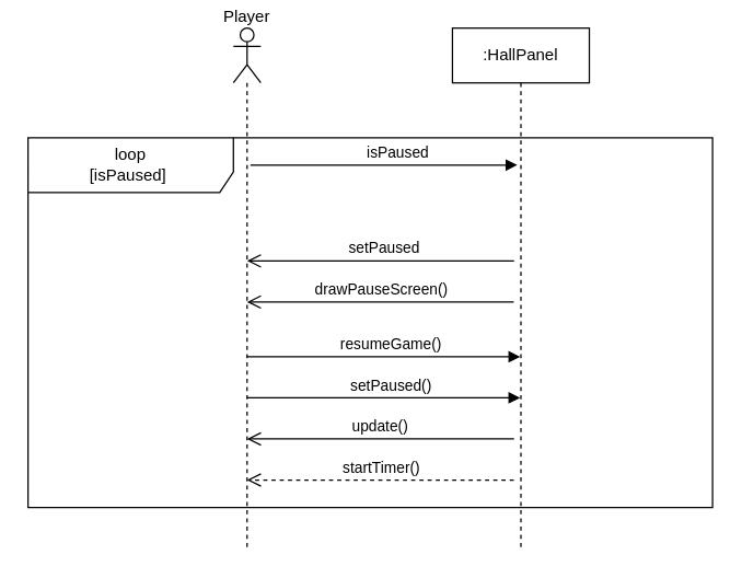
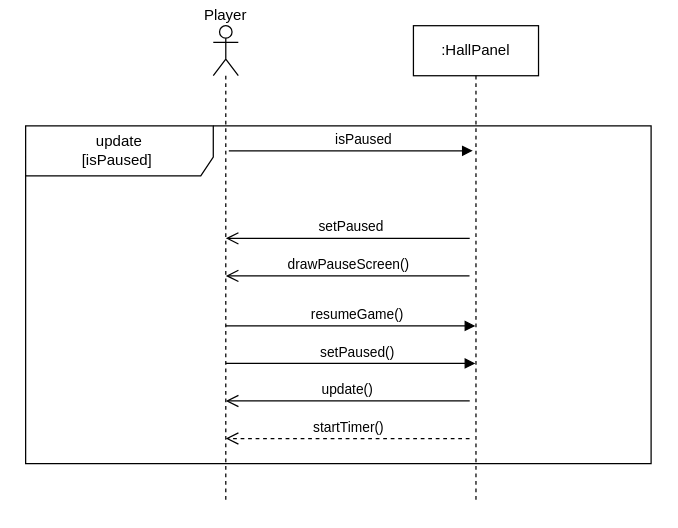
- <mxCell id="11" value="loop&lt;div&gt;[isPaused]&amp;nbsp;&lt;/div&gt;" style="shape=umlFrame;whiteSpace=wrap;html=1;pointerEvents=0;width=150;height=40;" parent="1" vertex="1"><mxGeometry x="20" y="100" width="500" height="270" as="geometry" /></mxCell>
+ <mxCell id="11" value="update&lt;div&gt;[isPaused]&amp;nbsp;&lt;/div&gt;" style="shape=umlFrame;whiteSpace=wrap;html=1;pointerEvents=0;width=150;height=40;" parent="1" vertex="1"><mxGeometry x="20" y="100" width="500" height="270" as="geometry" /></mxCell>
